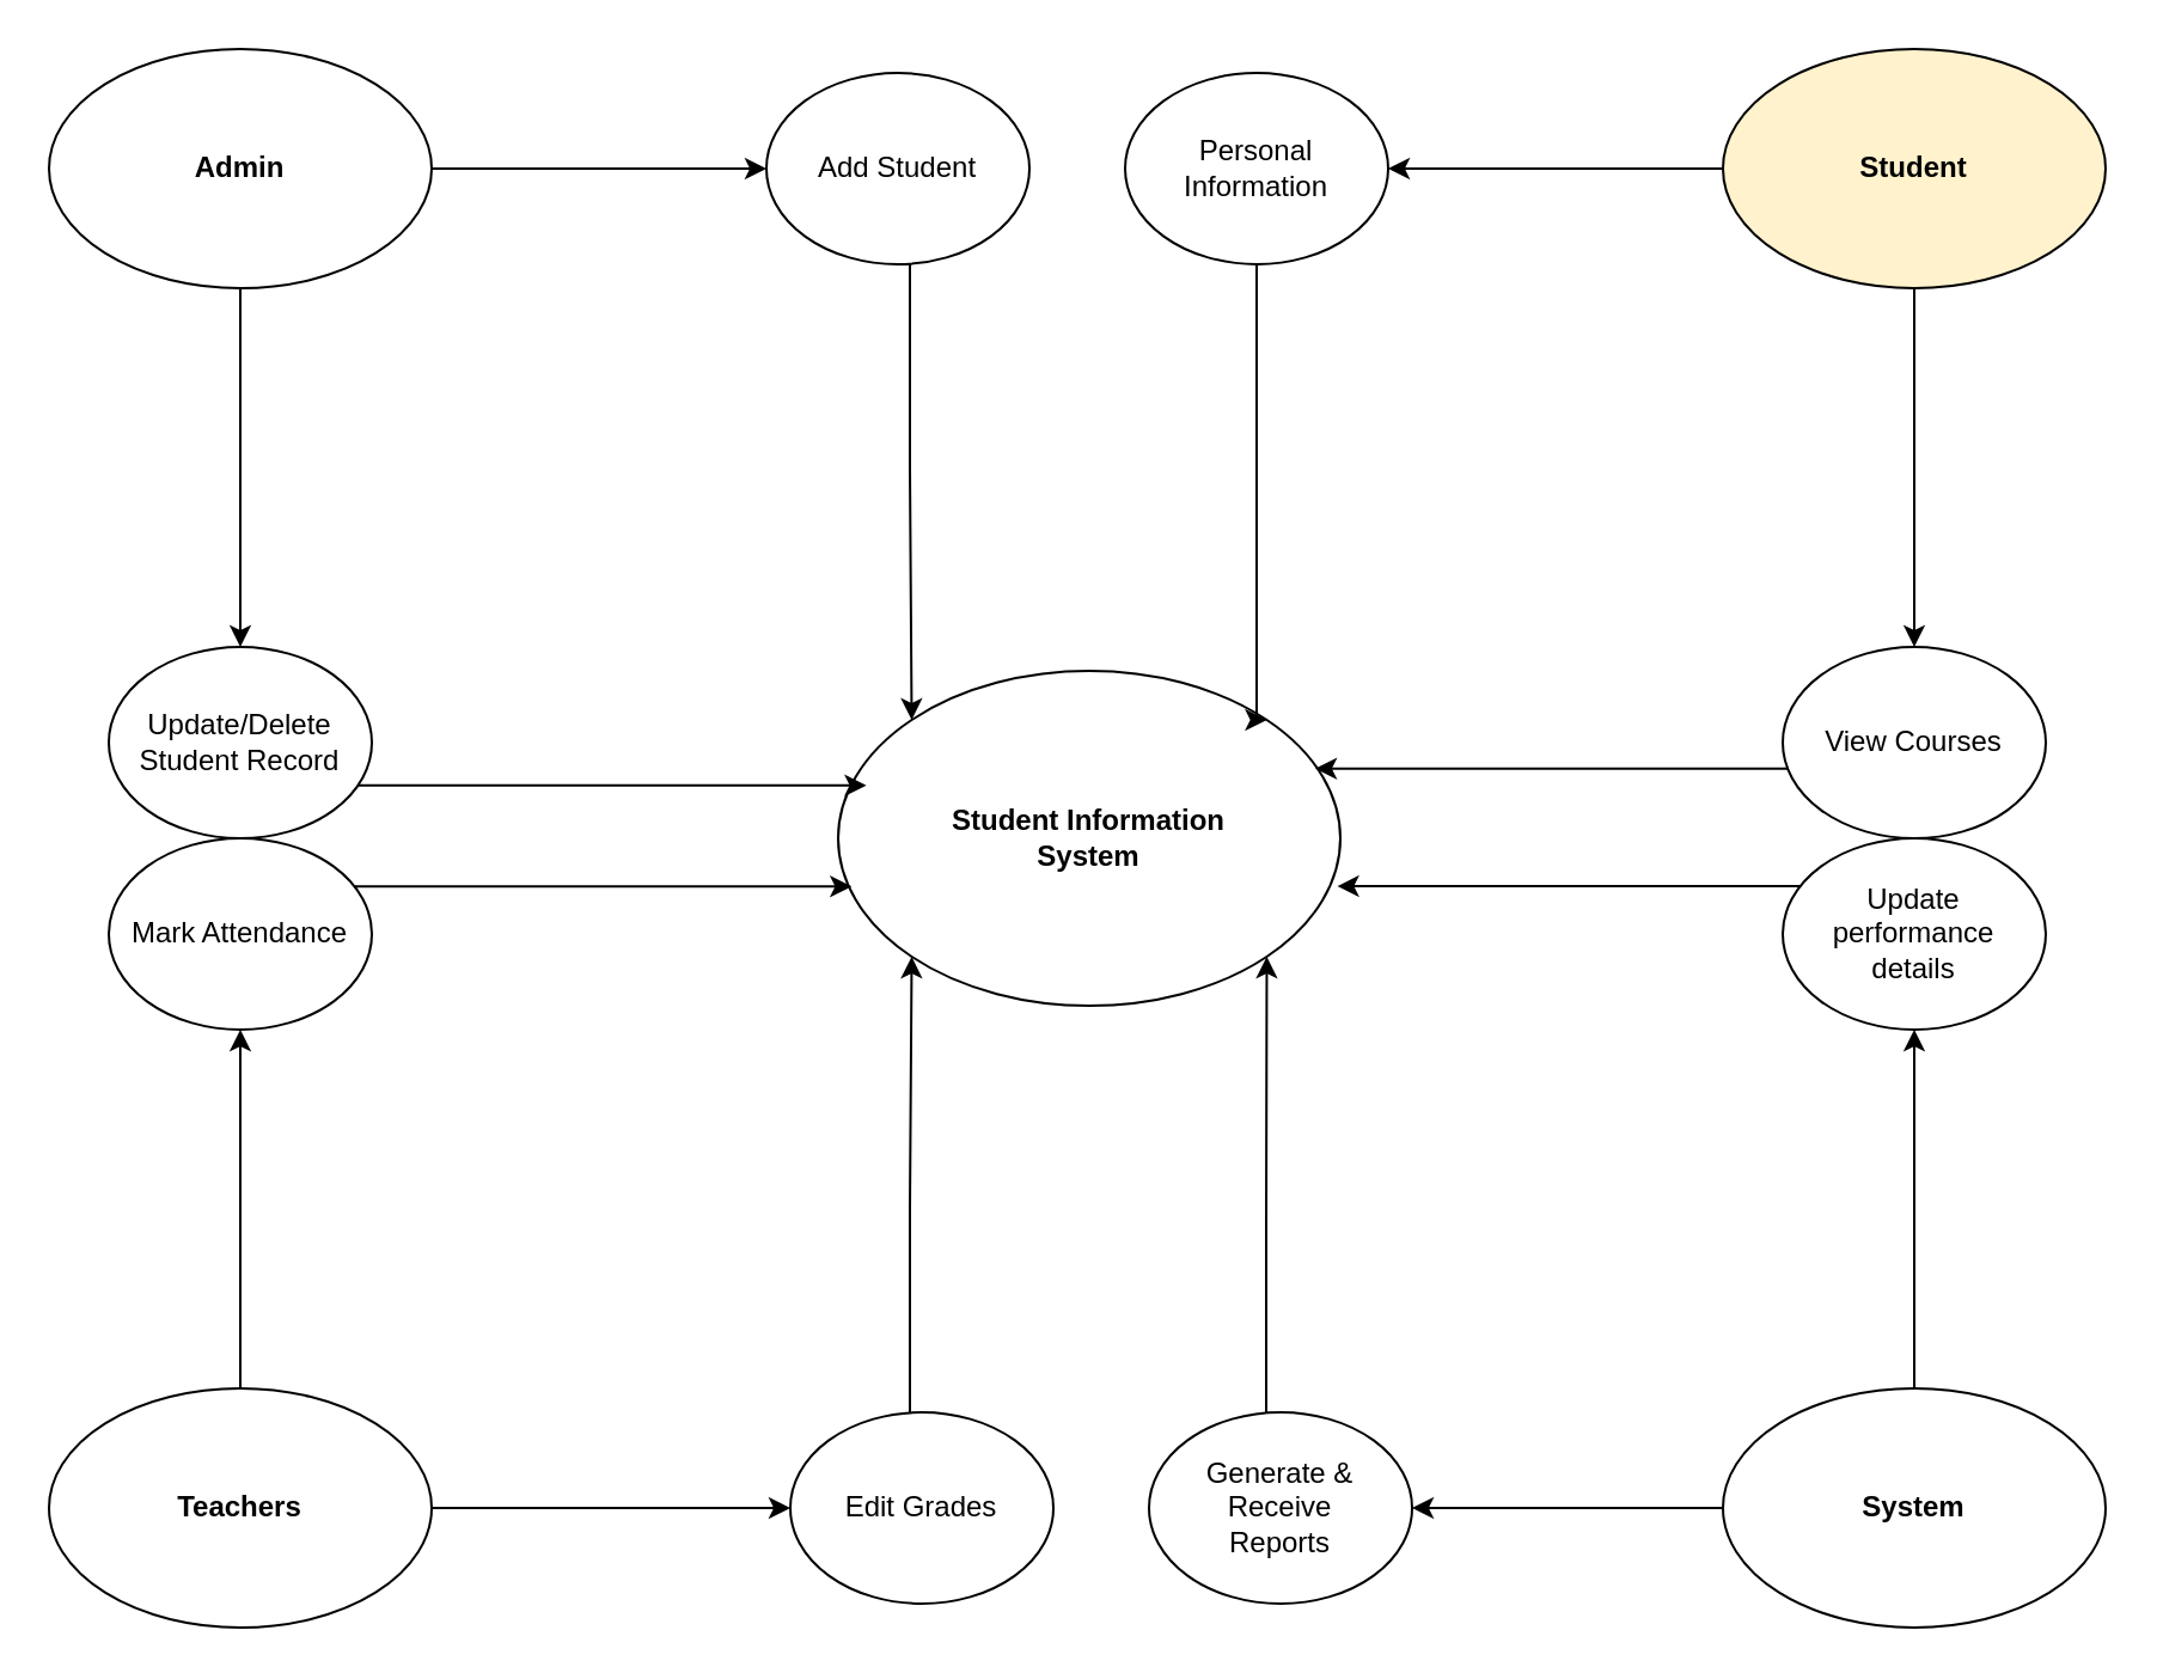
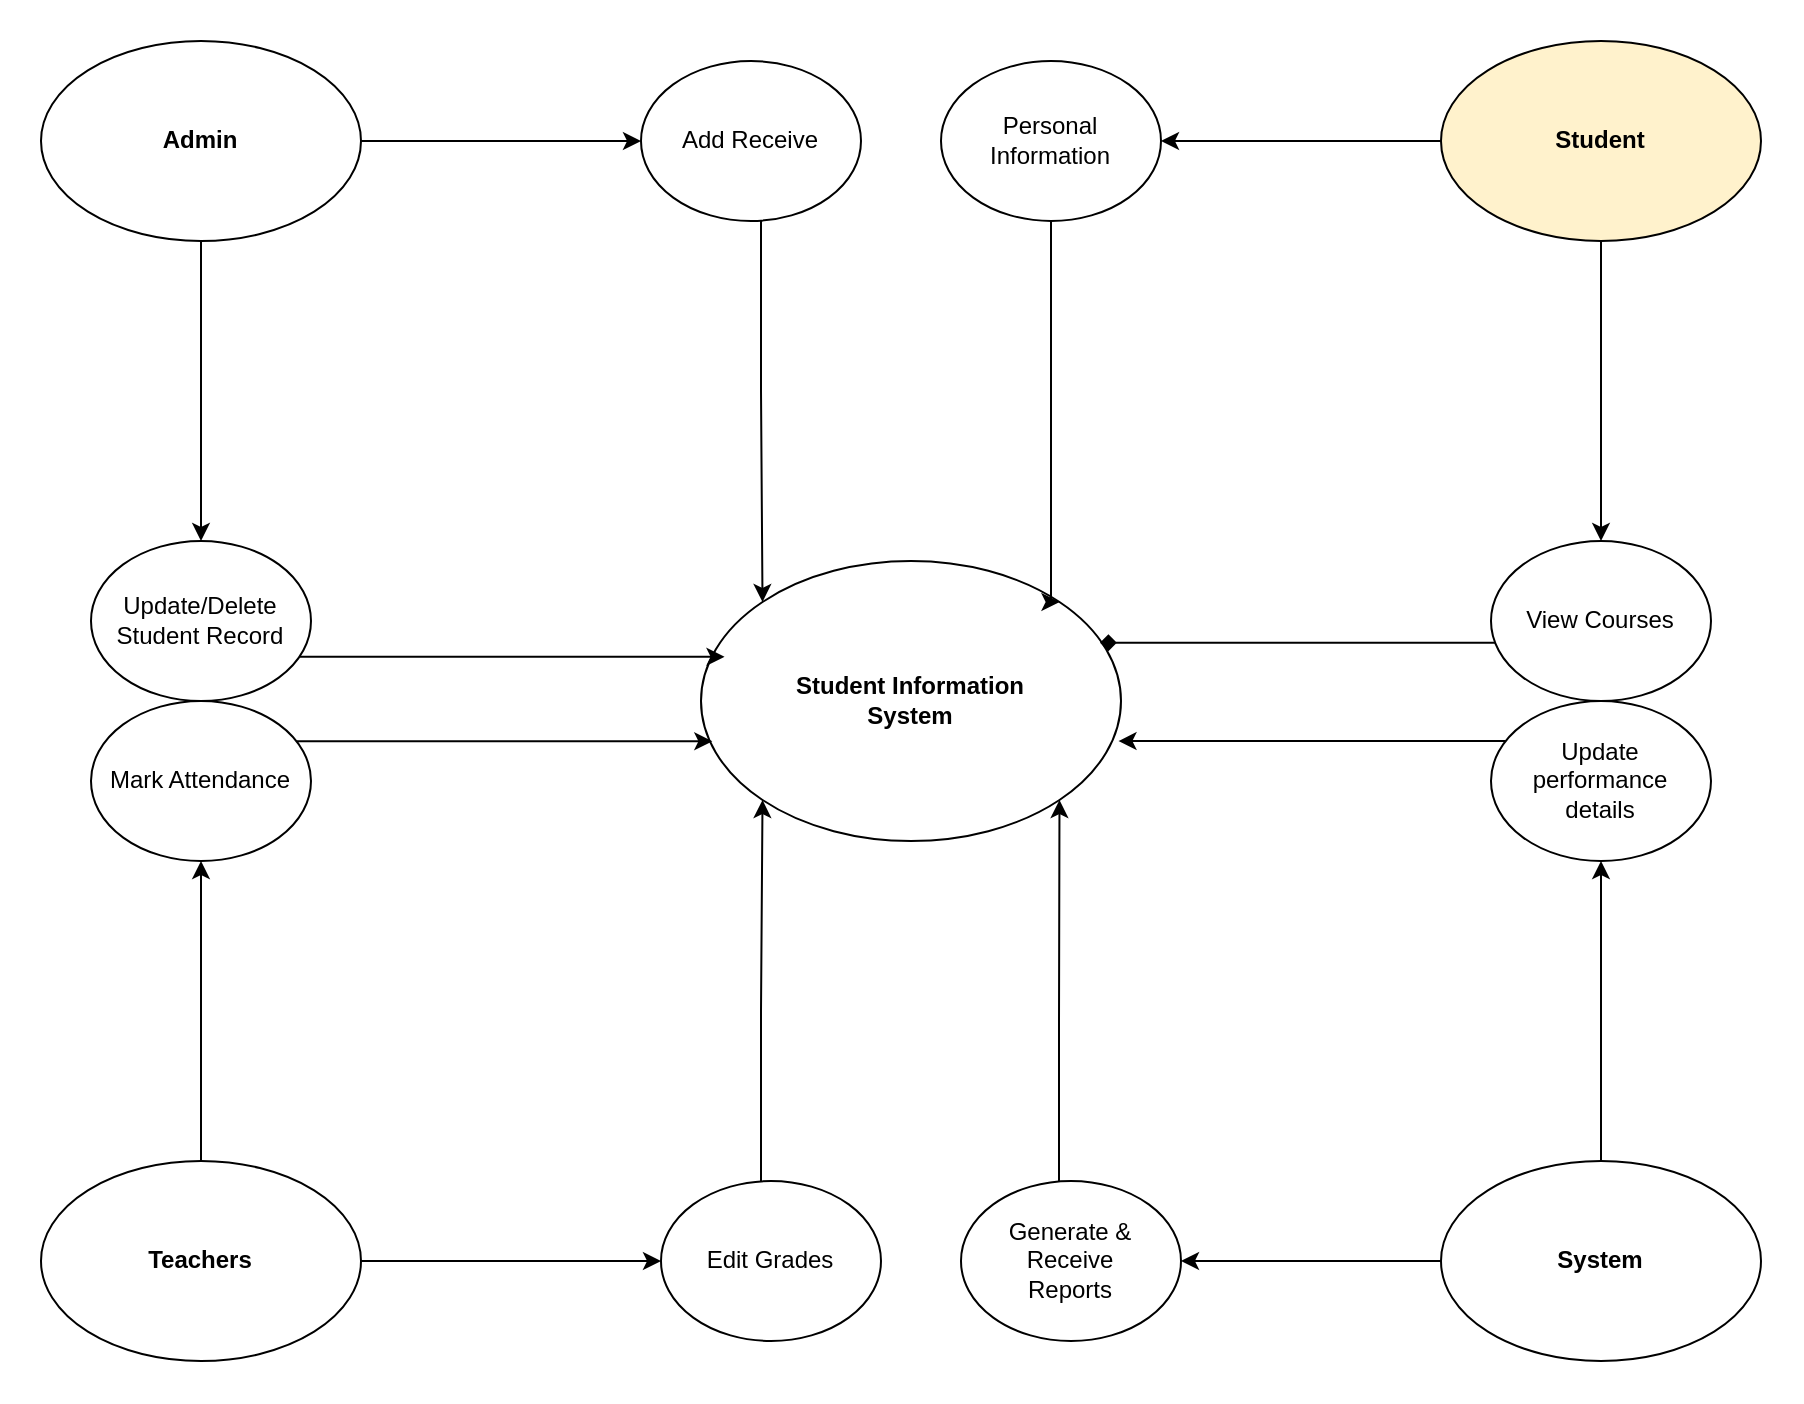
- <mxCell id="23" value="Add Student" style="ellipse;whiteSpace=wrap;html=1;" vertex="1" parent="1"><mxGeometry x="320" y="30" width="110" height="80" as="geometry" /></mxCell>
+ <mxCell id="23" value="Add Receive" style="ellipse;whiteSpace=wrap;html=1;" vertex="1" parent="1"><mxGeometry x="320" y="30" width="110" height="80" as="geometry" /></mxCell>
- <mxCell id="21" style="edgeStyle=orthogonalEdgeStyle;rounded=0;orthogonalLoop=1;jettySize=auto;html=1;entryX=0.95;entryY=0.292;entryDx=0;entryDy=0;entryPerimeter=0;" edge="1" parent="1" source="29" target="2"><mxGeometry relative="1" as="geometry"><Array as="points"><mxPoint x="549" y="320" /></Array></mxGeometry></mxCell>
+ <mxCell id="21" style="edgeStyle=orthogonalEdgeStyle;rounded=0;orthogonalLoop=1;jettySize=auto;html=1;entryX=0.95;entryY=0.292;entryDx=0;entryDy=0;entryPerimeter=0;endArrow=diamond;" edge="1" parent="1" source="29" target="2"><mxGeometry relative="1" as="geometry"><Array as="points"><mxPoint x="549" y="320" /></Array></mxGeometry></mxCell>
